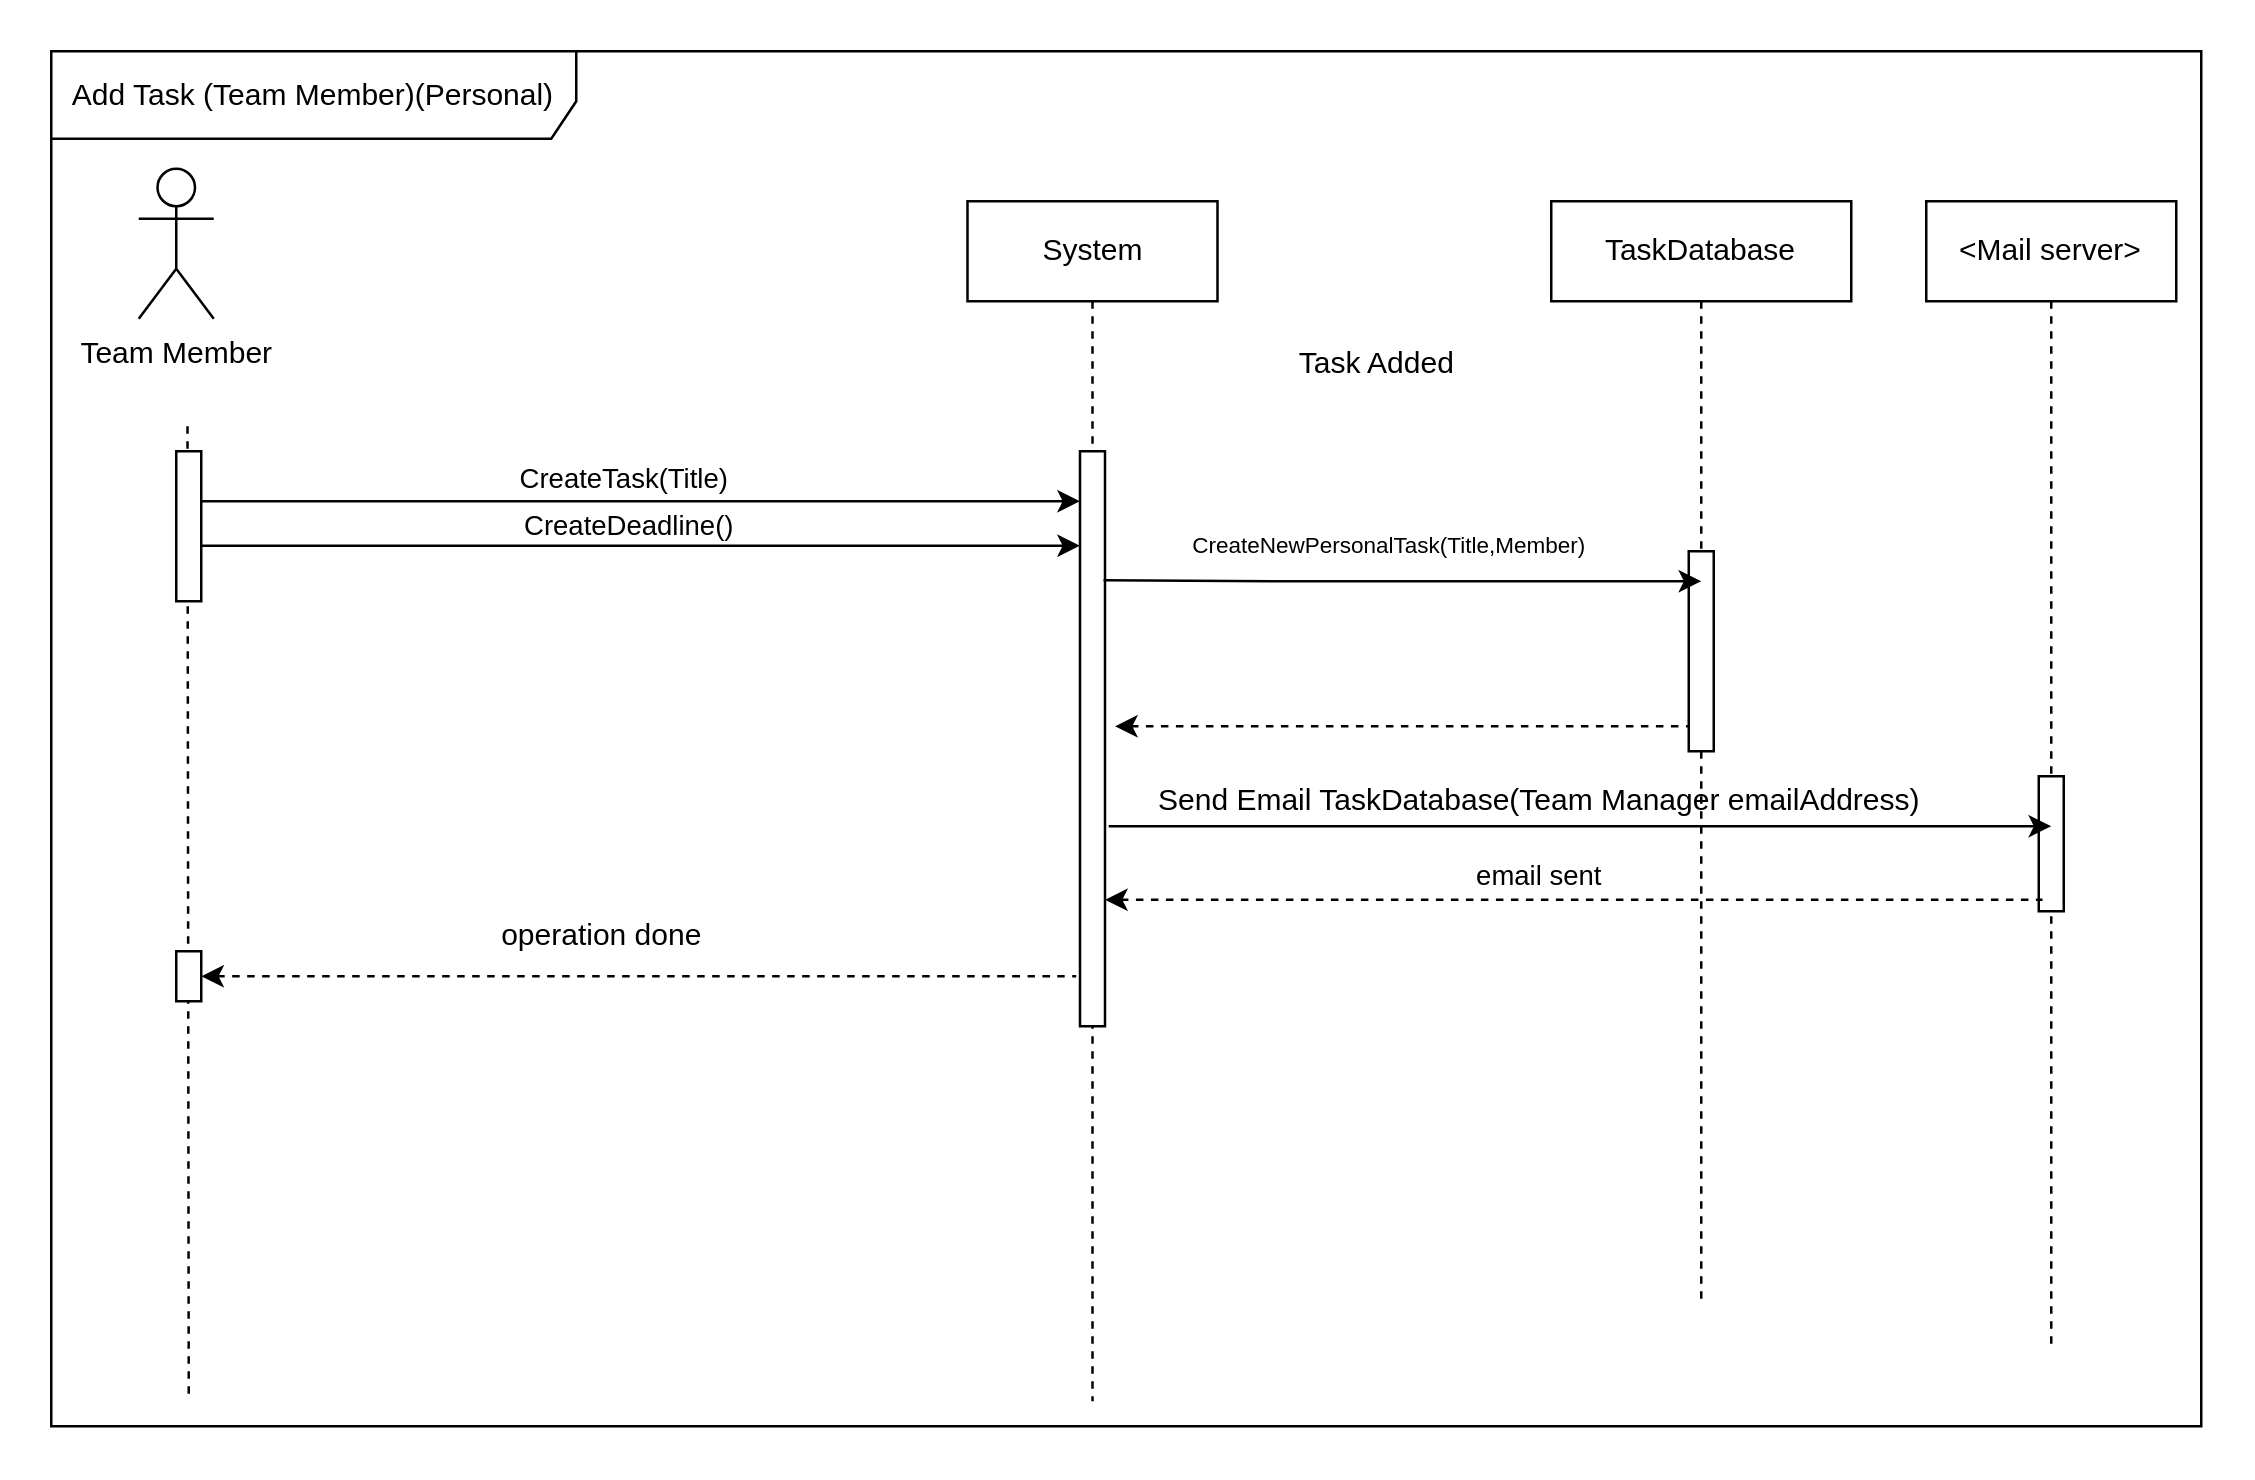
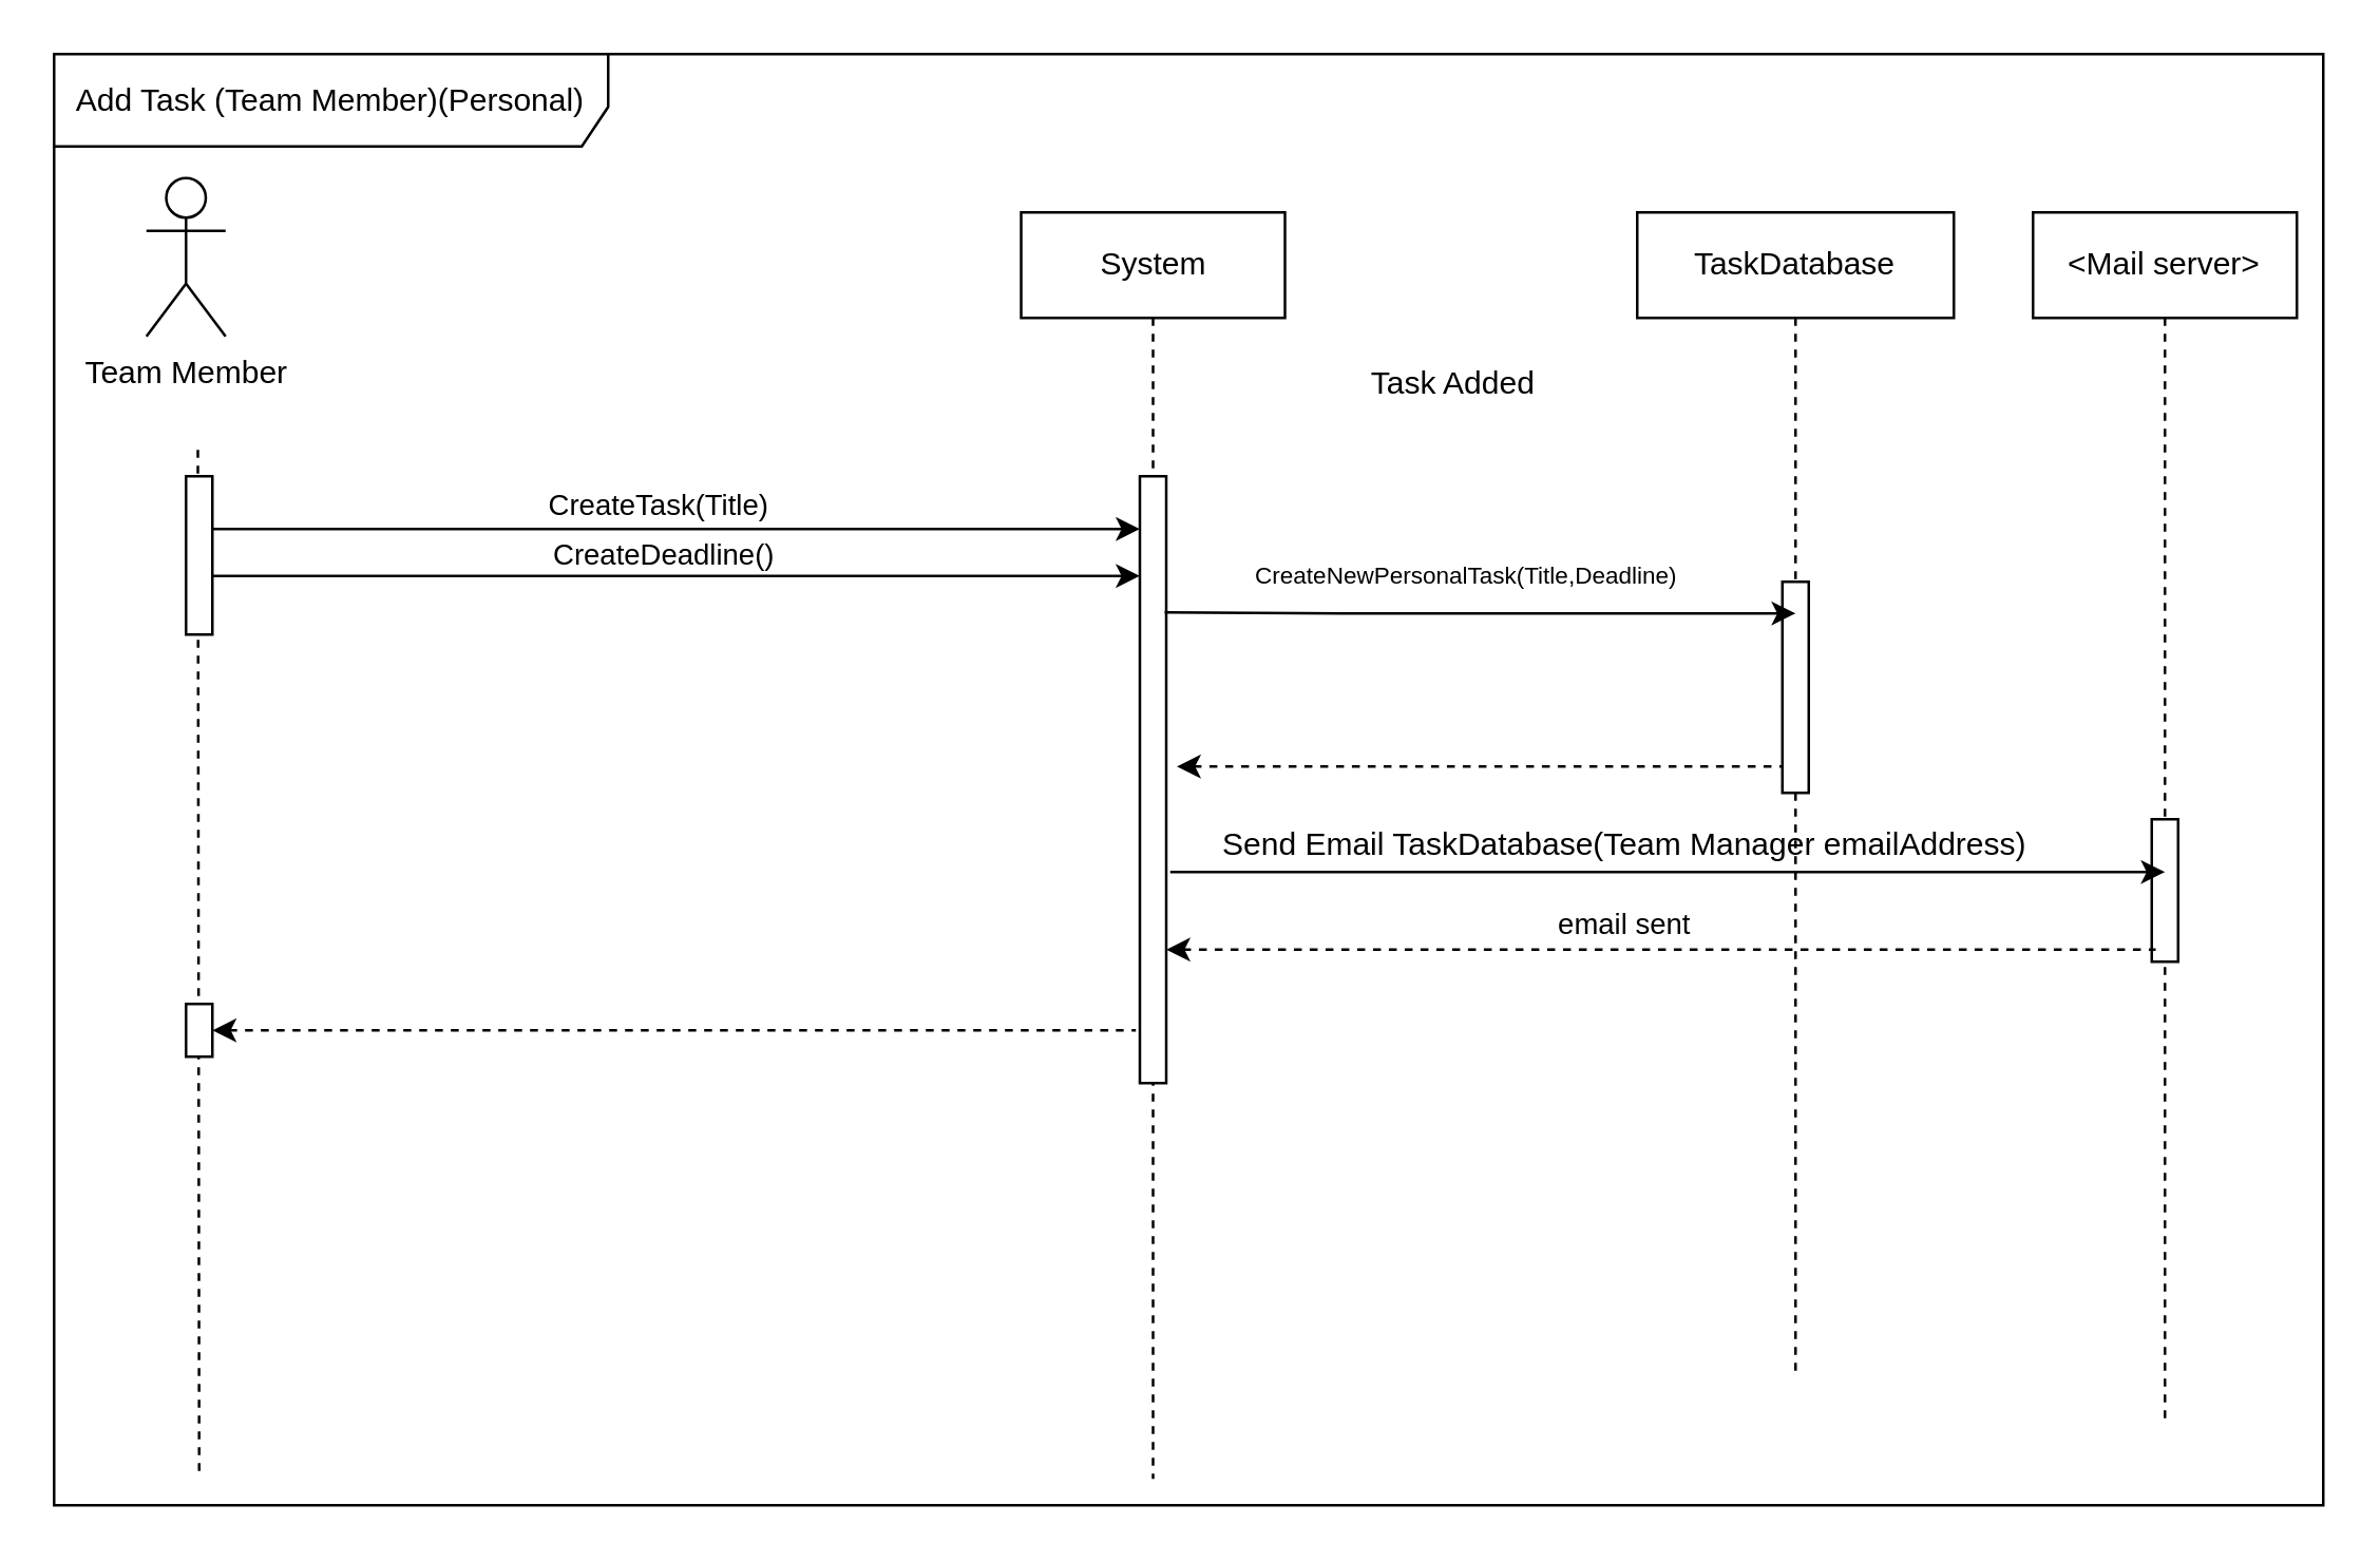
- <mxCell id="16" value="CreateNewPersonalTask(Title,Member)" style="text;html=1;align=center;verticalAlign=middle;resizable=0;points=[];autosize=1;strokeColor=none;fontSize=9;" vertex="1" parent="1"><mxGeometry x="465" y="208" width="180" height="20" as="geometry" /></mxCell>
+ <mxCell id="16" value="CreateNewPersonalTask(Title,Deadline)" style="text;html=1;align=center;verticalAlign=middle;resizable=0;points=[];autosize=1;strokeColor=none;fontSize=9;" vertex="1" parent="1"><mxGeometry x="465" y="208" width="180" height="20" as="geometry" /></mxCell>
- <mxCell id="25" value="operation done" style="text;html=1;align=center;verticalAlign=middle;resizable=0;points=[];autosize=1;strokeColor=none;" vertex="1" parent="1"><mxGeometry x="190" y="364" width="100" height="20" as="geometry" /></mxCell>
